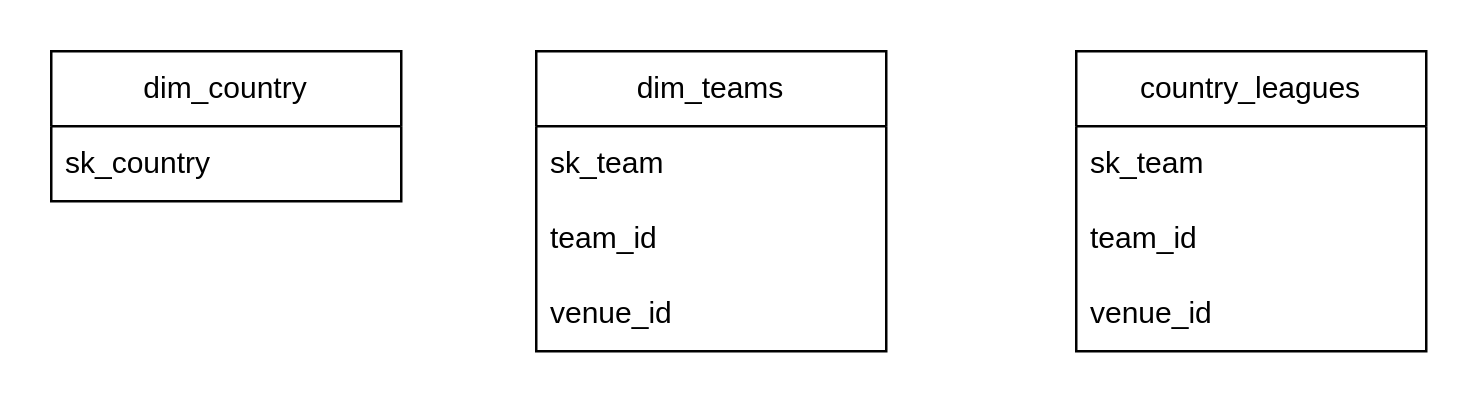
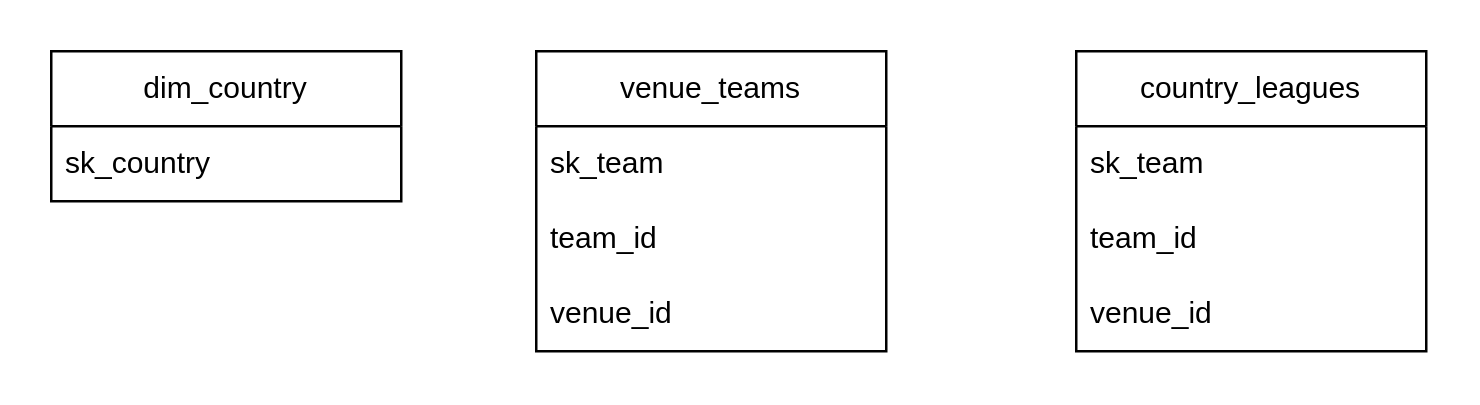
- <mxCell id="4" value="dim_teams" style="swimlane;fontStyle=0;childLayout=stackLayout;horizontal=1;startSize=30;horizontalStack=0;resizeParent=1;resizeParentMax=0;resizeLast=0;collapsible=1;marginBottom=0;whiteSpace=wrap;html=1;" vertex="1" parent="1"><mxGeometry x="214" y="20" width="140" height="120" as="geometry" /></mxCell>
+ <mxCell id="4" value="venue_teams" style="swimlane;fontStyle=0;childLayout=stackLayout;horizontal=1;startSize=30;horizontalStack=0;resizeParent=1;resizeParentMax=0;resizeLast=0;collapsible=1;marginBottom=0;whiteSpace=wrap;html=1;" vertex="1" parent="1"><mxGeometry x="214" y="20" width="140" height="120" as="geometry" /></mxCell>
